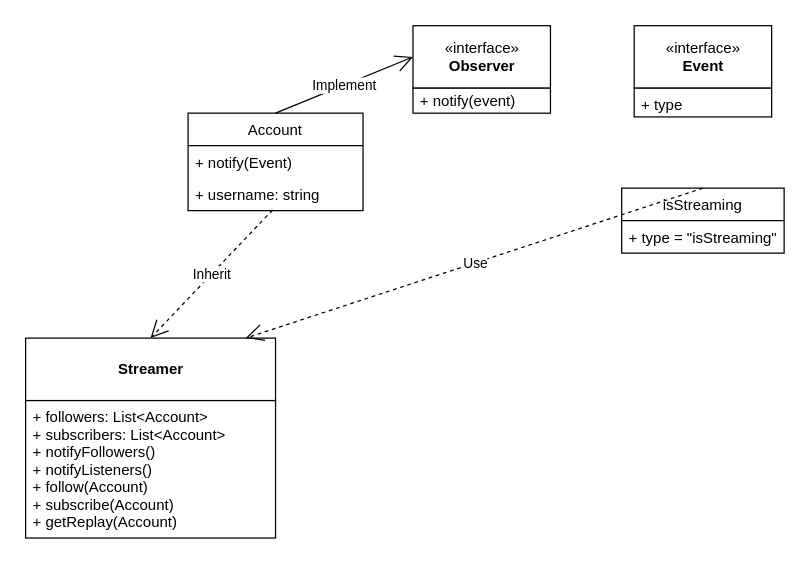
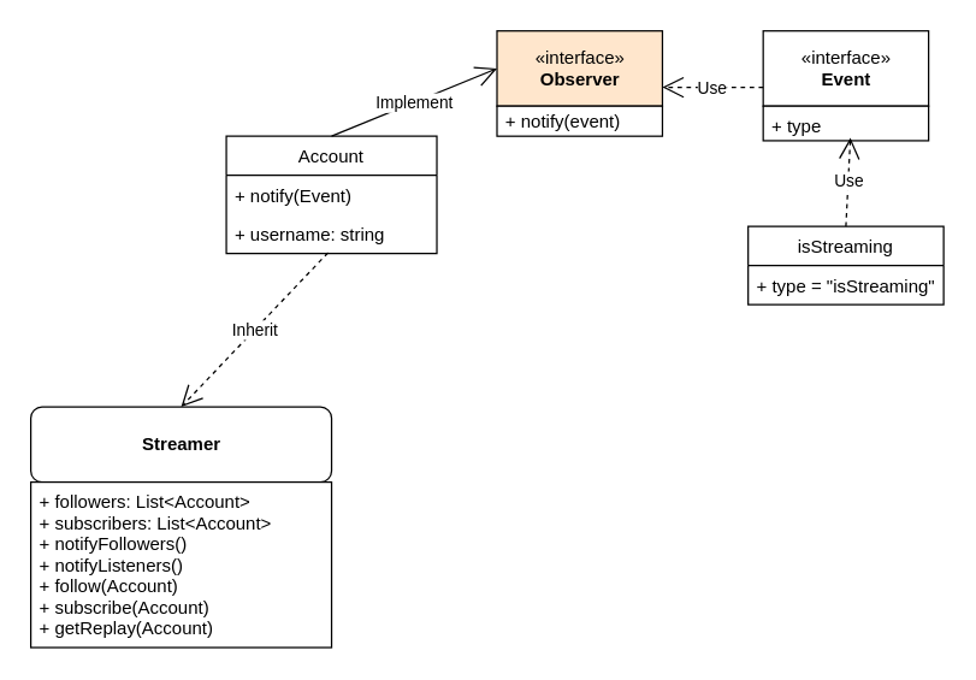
- <mxCell id="2" value="«interface»&lt;br&gt;&lt;b&gt;Observer&lt;/b&gt;" style="html=1;" vertex="1" parent="1"><mxGeometry x="330" y="20" width="110" height="50" as="geometry" /></mxCell>
+ <mxCell id="2" value="«interface»&lt;br&gt;&lt;b&gt;Observer&lt;/b&gt;" style="html=1;fillColor=#ffe6cc;" vertex="1" parent="1"><mxGeometry x="330" y="20" width="110" height="50" as="geometry" /></mxCell>
+ <mxCell id="15" value="Use" style="endArrow=open;endSize=12;dashed=1;html=1;rounded=0;exitX=0;exitY=0.75;exitDx=0;exitDy=0;entryX=1;entryY=0.75;entryDx=0;entryDy=0;" edge="1" parent="1" source="12" target="2"><mxGeometry width="160" relative="1" as="geometry"><mxPoint x="450" y="130" as="sourcePoint" /><mxPoint x="610" y="130" as="targetPoint" /></mxGeometry></mxCell>
- <mxCell id="18" value="Use" style="endArrow=open;endSize=12;dashed=1;html=1;rounded=0;exitX=0.5;exitY=0;exitDx=0;exitDy=0;" edge="1" parent="1" source="16" target="9"><mxGeometry width="160" relative="1" as="geometry"><mxPoint x="450" y="250" as="sourcePoint" /><mxPoint x="610" y="250" as="targetPoint" /></mxGeometry></mxCell>
+ <mxCell id="18" value="Use" style="endArrow=open;endSize=12;dashed=1;html=1;rounded=0;entryX=0.58;entryY=0.808;entryDx=0;entryDy=0;entryPerimeter=0;exitX=0.5;exitY=0;exitDx=0;exitDy=0;" edge="1" parent="1" source="16" target="14"><mxGeometry width="160" relative="1" as="geometry"><mxPoint x="450" y="250" as="sourcePoint" /><mxPoint x="610" y="250" as="targetPoint" /></mxGeometry></mxCell>
- <mxCell id="9" value="&lt;b&gt;Streamer&lt;/b&gt;" style="html=1;" vertex="1" parent="1"><mxGeometry x="20" y="270" width="200" height="50" as="geometry" /></mxCell>
+ <mxCell id="9" value="&lt;b&gt;Streamer&lt;/b&gt;" style="html=1;rounded=1;" vertex="1" parent="1"><mxGeometry x="20" y="270" width="200" height="50" as="geometry" /></mxCell>
